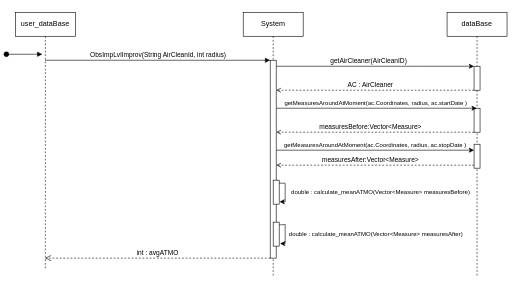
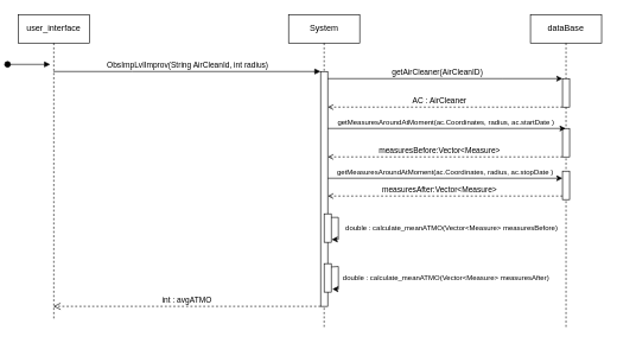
- <mxCell id="2" value="user_dataBase" style="shape=umlLifeline;perimeter=lifelinePerimeter;whiteSpace=wrap;html=1;container=0;dropTarget=0;collapsible=0;recursiveResize=0;outlineConnect=0;portConstraint=eastwest;newEdgeStyle={&quot;edgeStyle&quot;:&quot;elbowEdgeStyle&quot;,&quot;elbow&quot;:&quot;vertical&quot;,&quot;curved&quot;:0,&quot;rounded&quot;:0};" vertex="1" parent="1"><mxGeometry x="20" y="20" width="100" height="430" as="geometry" /></mxCell>
+ <mxCell id="2" value="user_interface" style="shape=umlLifeline;perimeter=lifelinePerimeter;whiteSpace=wrap;html=1;container=0;dropTarget=0;collapsible=0;recursiveResize=0;outlineConnect=0;portConstraint=eastwest;newEdgeStyle={&quot;edgeStyle&quot;:&quot;elbowEdgeStyle&quot;,&quot;elbow&quot;:&quot;vertical&quot;,&quot;curved&quot;:0,&quot;rounded&quot;:0};" vertex="1" parent="1"><mxGeometry x="20" y="20" width="100" height="430" as="geometry" /></mxCell>
